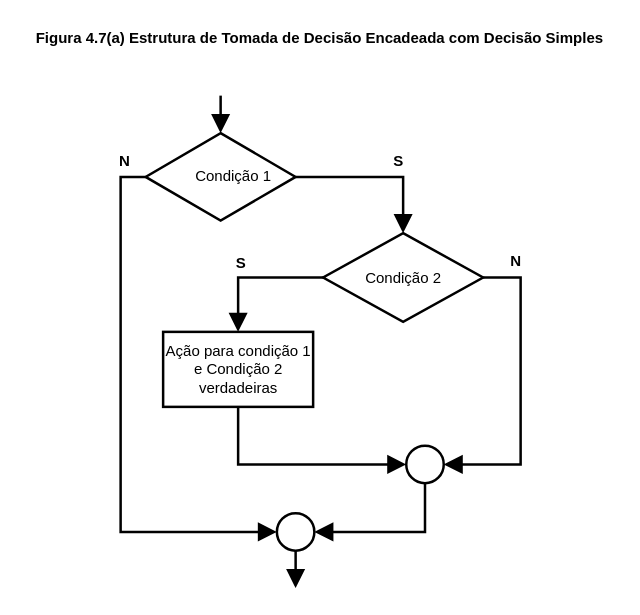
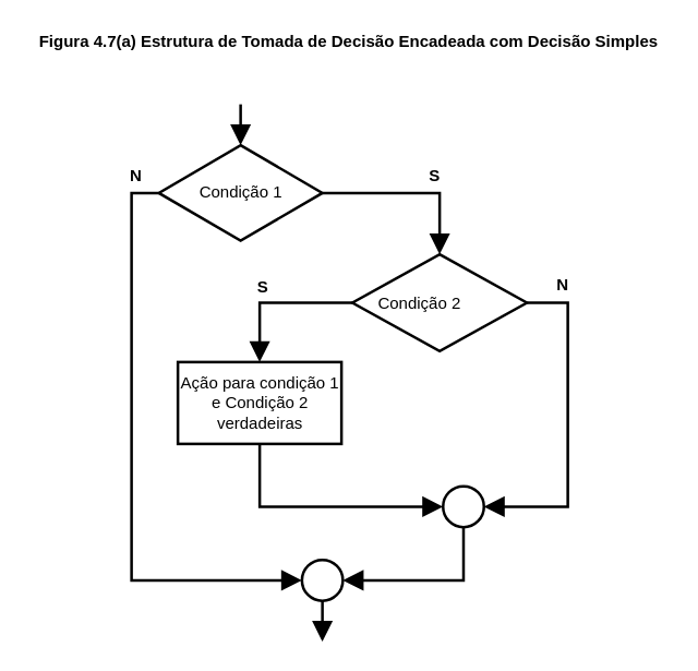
- <mxCell id="18" value="Condição 1" style="text;html=1;align=center;verticalAlign=middle;resizable=0;points=[];autosize=1;strokeColor=none;fillColor=none;" vertex="1" parent="1"><mxGeometry x="146" y="131" width="80" height="20" as="geometry" /></mxCell>
+ <mxCell id="18" value="Condição 1" style="text;html=1;align=center;verticalAlign=middle;resizable=0;points=[];autosize=1;strokeColor=none;fillColor=none;" vertex="1" parent="1"><mxGeometry x="136" y="131" width="80" height="20" as="geometry" /></mxCell>
- <mxCell id="19" value="Condição 2" style="text;html=1;align=center;verticalAlign=middle;resizable=0;points=[];autosize=1;strokeColor=none;fillColor=none;" vertex="1" parent="1"><mxGeometry x="282" y="211.5" width="80" height="20" as="geometry" /></mxCell>
+ <mxCell id="19" value="Condição 2" style="text;html=1;align=center;verticalAlign=middle;resizable=0;points=[];autosize=1;strokeColor=none;fillColor=none;" vertex="1" parent="1"><mxGeometry x="267" y="211.5" width="80" height="20" as="geometry" /></mxCell>
